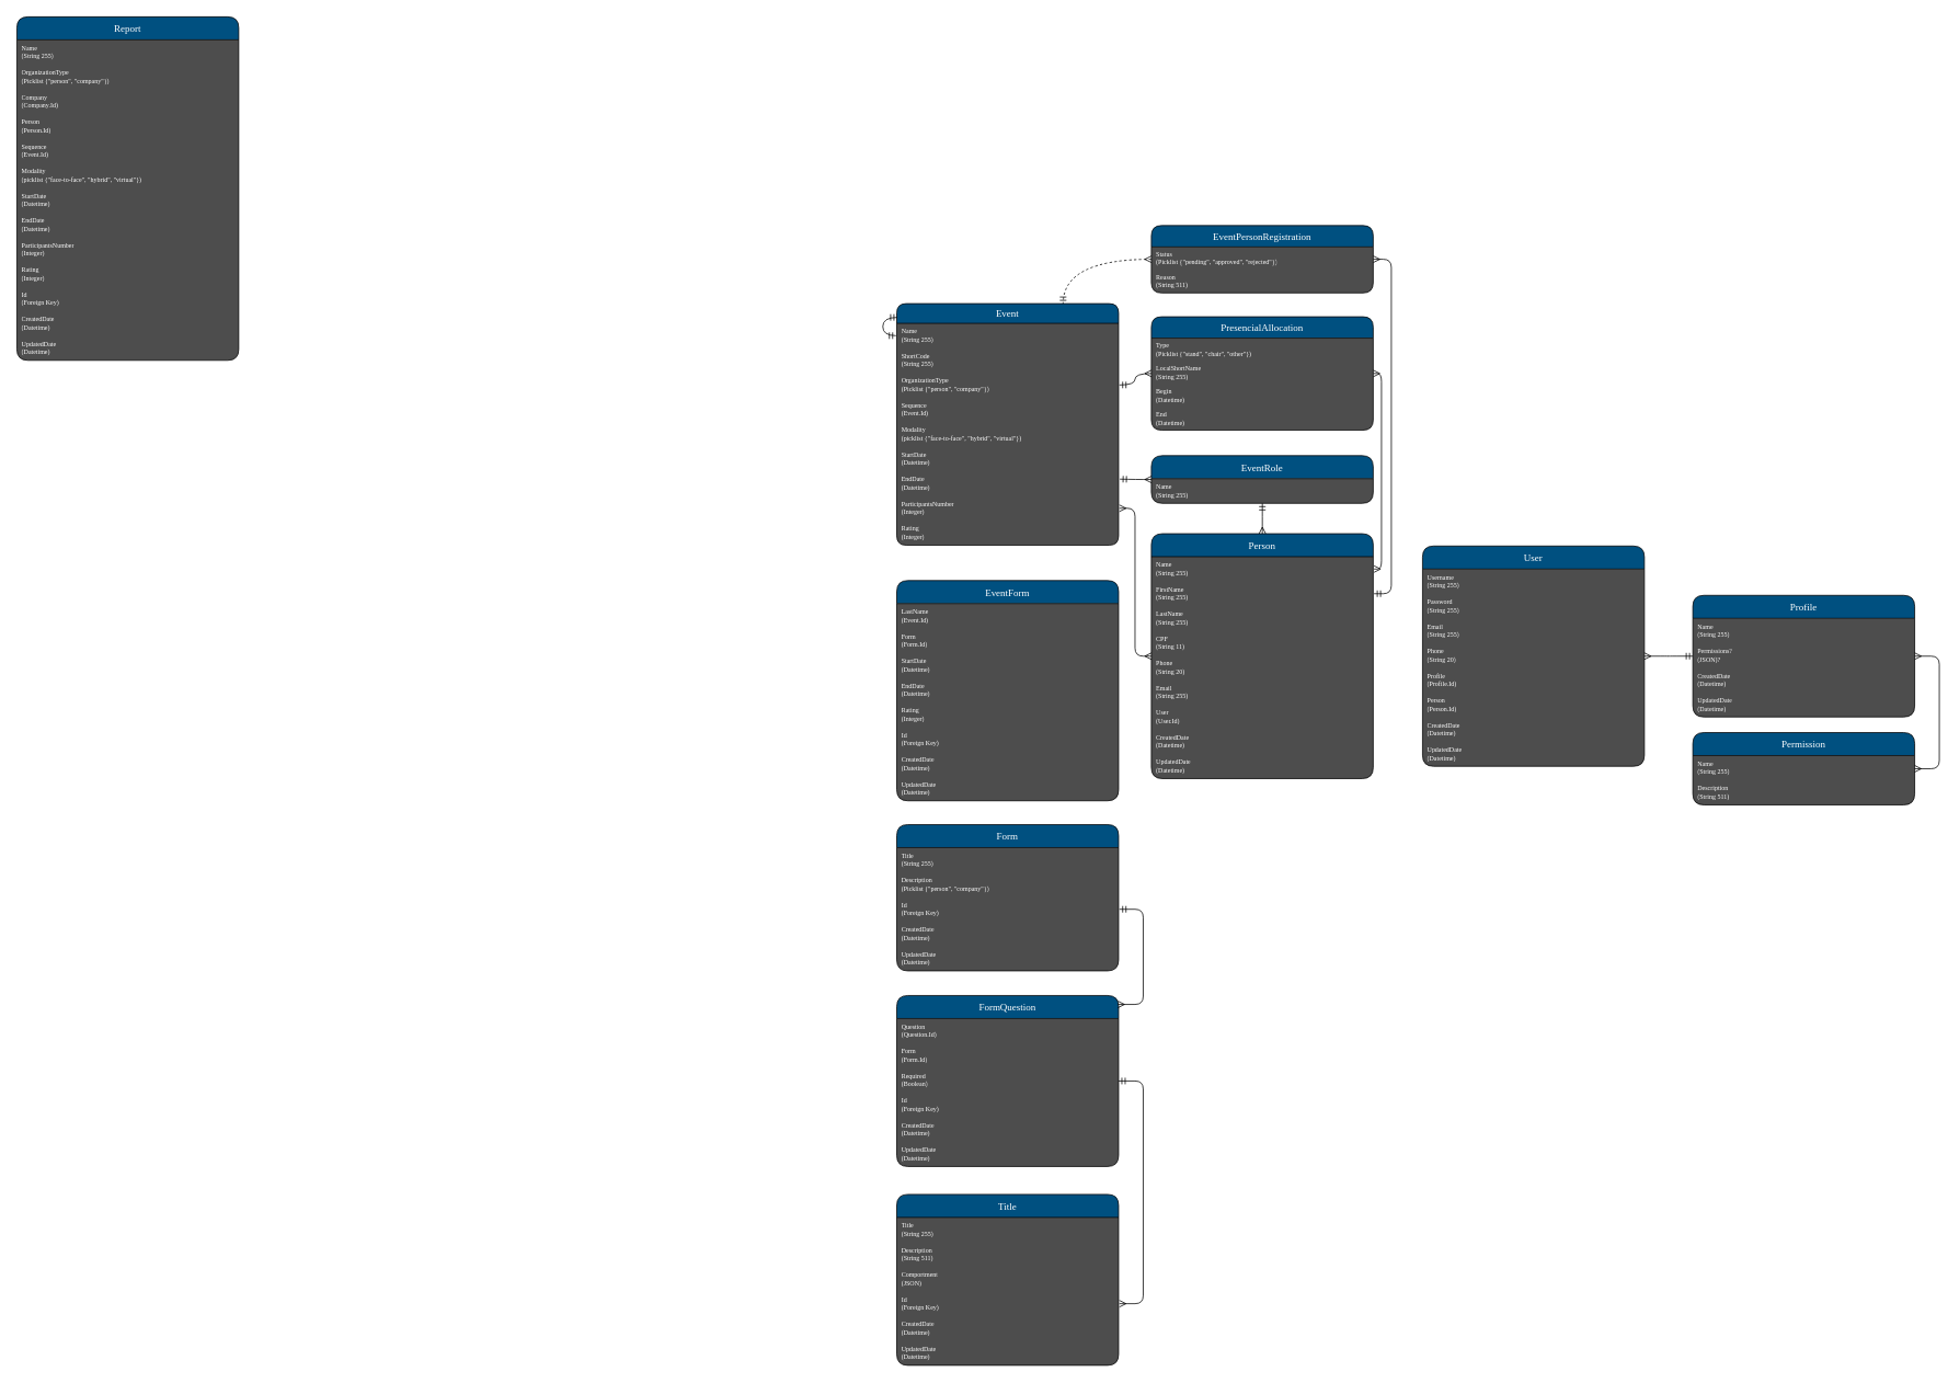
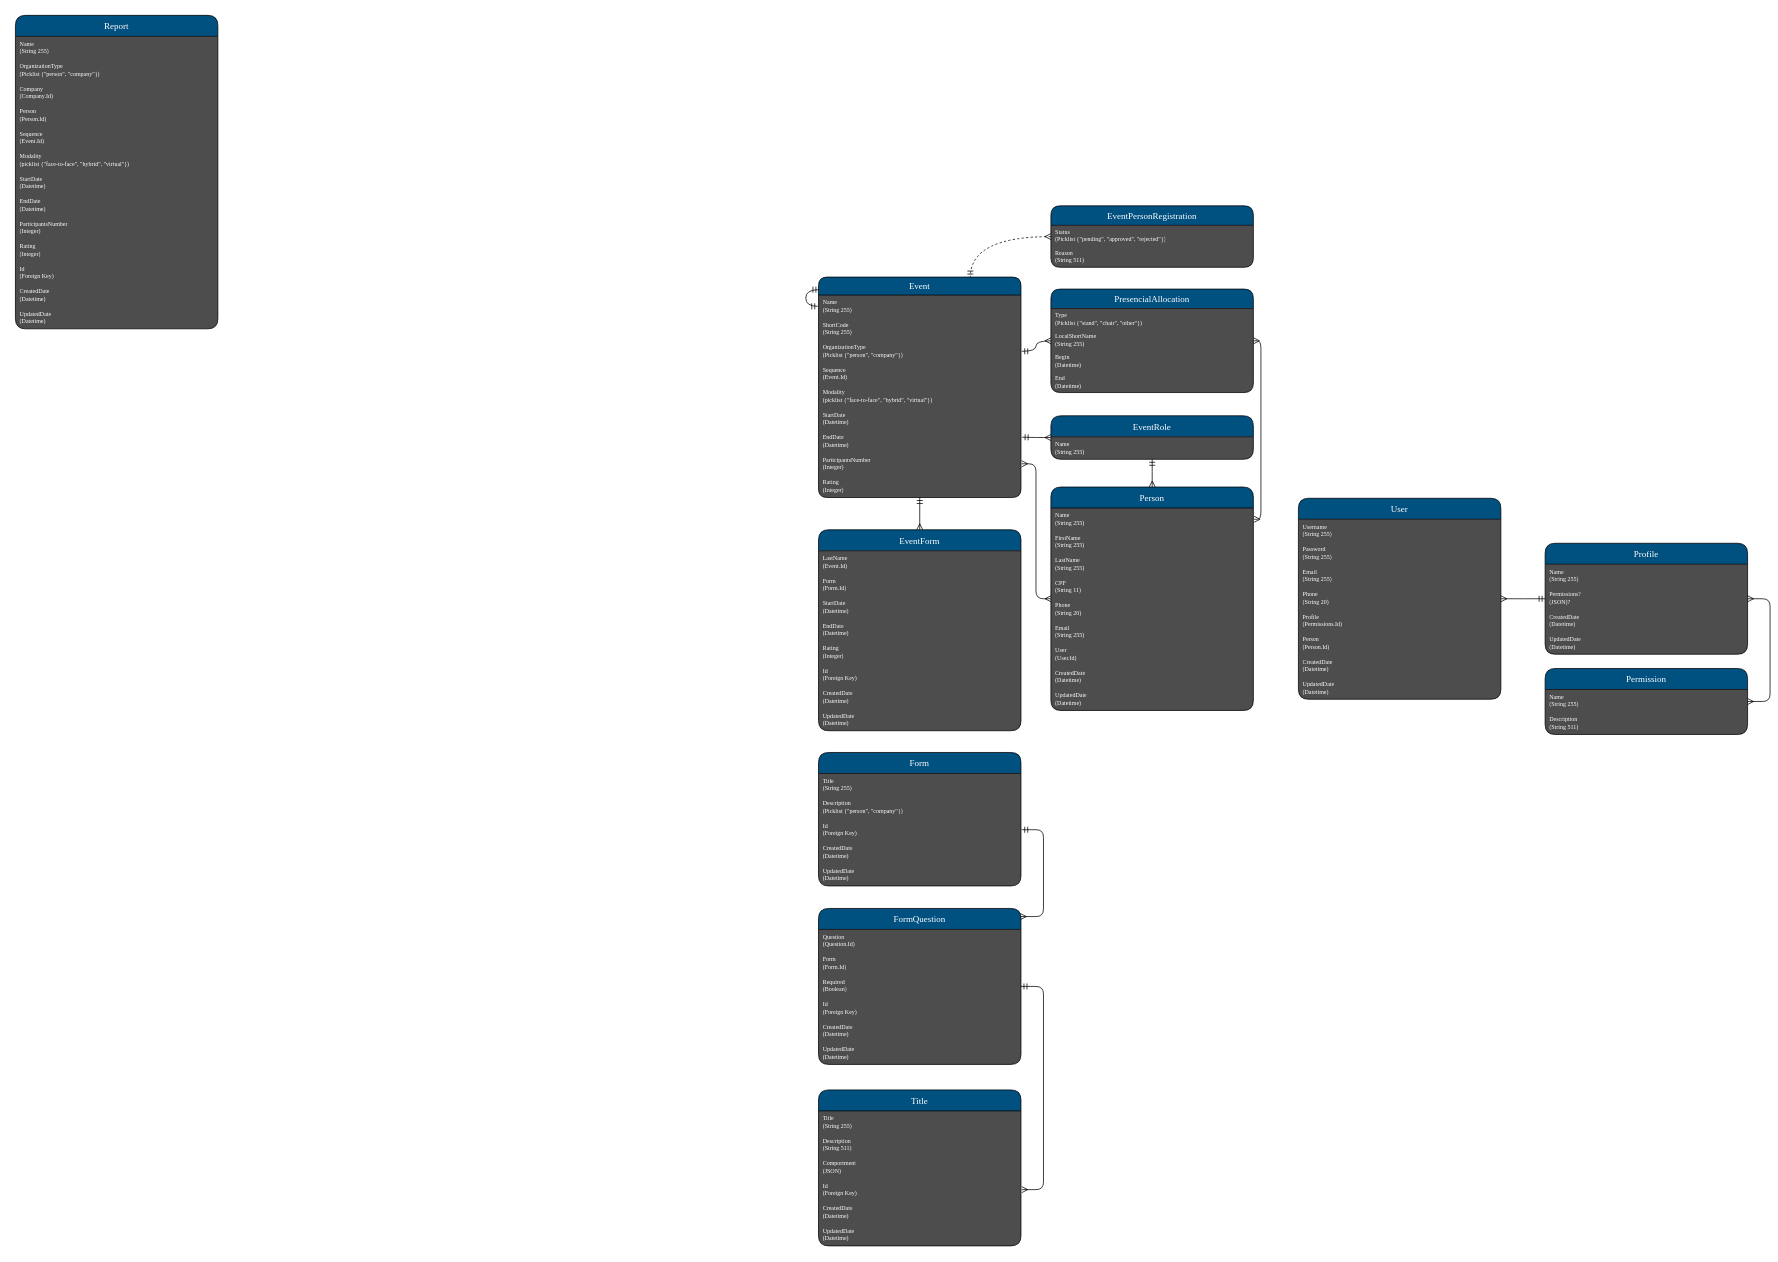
- <mxCell id="93" style="edgeStyle=elbowEdgeStyle;html=1;startArrow=ERmany;startFill=0;endArrow=ERmandOne;endFill=0;entryX=1;entryY=0.5;entryDx=0;entryDy=0;fontColor=#FFFFFF;" parent="1" source="90" target="15" edge="1"><mxGeometry relative="1" as="geometry"><mxPoint x="1675.91" y="156" as="sourcePoint" /><mxPoint x="1806.91" y="606" as="targetPoint" /><Array as="points"><mxPoint x="1693" y="531" /></Array></mxGeometry></mxCell>
+ <mxCell id="80" style="edgeStyle=none;html=1;startArrow=ERmandOne;startFill=0;endArrow=ERmany;endFill=0;fontColor=#FFFFFF;" parent="1" source="2" target="71" edge="1"><mxGeometry relative="1" as="geometry" /></mxCell>
- <mxCell id="28" value="Profile&#10;(Profile.Id)" style="text;strokeColor=none;fillColor=none;align=left;verticalAlign=middle;spacingLeft=4;spacingRight=4;overflow=hidden;points=[[0,0.5],[1,0.5]];portConstraint=eastwest;rotatable=0;whiteSpace=wrap;resizeHeight=0;autosize=1;imageAspect=0;fontFamily=Lucida Console;rounded=0;glass=0;shadow=0;sketch=0;perimeterSpacing=1;spacingTop=2;spacingBottom=2;labelBorderColor=none;labelBackgroundColor=none;fontSize=8;metaEdit=0;backgroundOutline=0;fontColor=#FFFFFF;" parent="23" vertex="1"><mxGeometry y="148" width="270" height="30" as="geometry" /></mxCell>
+ <mxCell id="28" value="Profile&#10;(Permissions.Id)" style="text;strokeColor=none;fillColor=none;align=left;verticalAlign=middle;spacingLeft=4;spacingRight=4;overflow=hidden;points=[[0,0.5],[1,0.5]];portConstraint=eastwest;rotatable=0;whiteSpace=wrap;resizeHeight=0;autosize=1;imageAspect=0;fontFamily=Lucida Console;rounded=0;glass=0;shadow=0;sketch=0;perimeterSpacing=1;spacingTop=2;spacingBottom=2;labelBorderColor=none;labelBackgroundColor=none;fontSize=8;metaEdit=0;backgroundOutline=0;fontColor=#FFFFFF;" parent="23" vertex="1"><mxGeometry y="148" width="270" height="30" as="geometry" /></mxCell>
